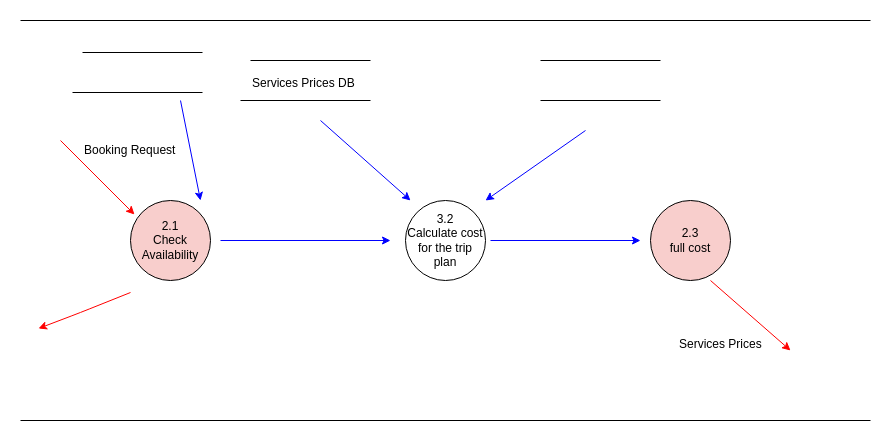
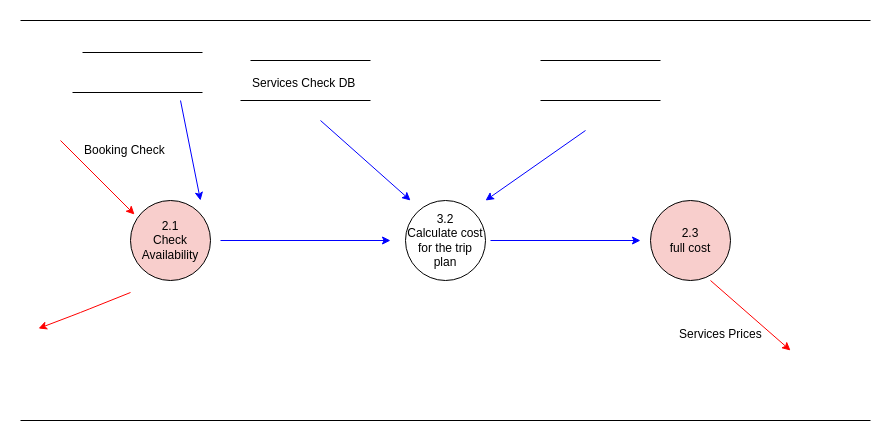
- <mxCell id="17" value="Services Prices DB" style="text;html=1;resizable=0;points=[];autosize=1;align=left;verticalAlign=top;spacingTop=-4;" vertex="1" parent="1"><mxGeometry x="250" y="73" width="120" height="20" as="geometry" /></mxCell>
+ <mxCell id="17" value="Services Check DB" style="text;html=1;resizable=0;points=[];autosize=1;align=left;verticalAlign=top;spacingTop=-4;" vertex="1" parent="1"><mxGeometry x="250" y="73" width="120" height="20" as="geometry" /></mxCell>
- <mxCell id="16" value="Booking Request" style="text;html=1;resizable=0;points=[];autosize=1;align=left;verticalAlign=top;spacingTop=-4;" vertex="1" parent="1"><mxGeometry x="82" y="140" width="110" height="20" as="geometry" /></mxCell>
+ <mxCell id="16" value="Booking Check" style="text;html=1;resizable=0;points=[];autosize=1;align=left;verticalAlign=top;spacingTop=-4;" vertex="1" parent="1"><mxGeometry x="82" y="140" width="110" height="20" as="geometry" /></mxCell>
- <mxCell id="21" value="Services Prices&amp;nbsp;" style="text;html=1;resizable=0;points=[];autosize=1;align=left;verticalAlign=top;spacingTop=-4;" vertex="1" parent="1"><mxGeometry x="677" y="334" width="100" height="20" as="geometry" /></mxCell>
+ <mxCell id="21" value="Services Prices&amp;nbsp;" style="text;html=1;resizable=0;points=[];autosize=1;align=left;verticalAlign=top;spacingTop=-4;" vertex="1" parent="1"><mxGeometry x="677" y="324" width="100" height="20" as="geometry" /></mxCell>
